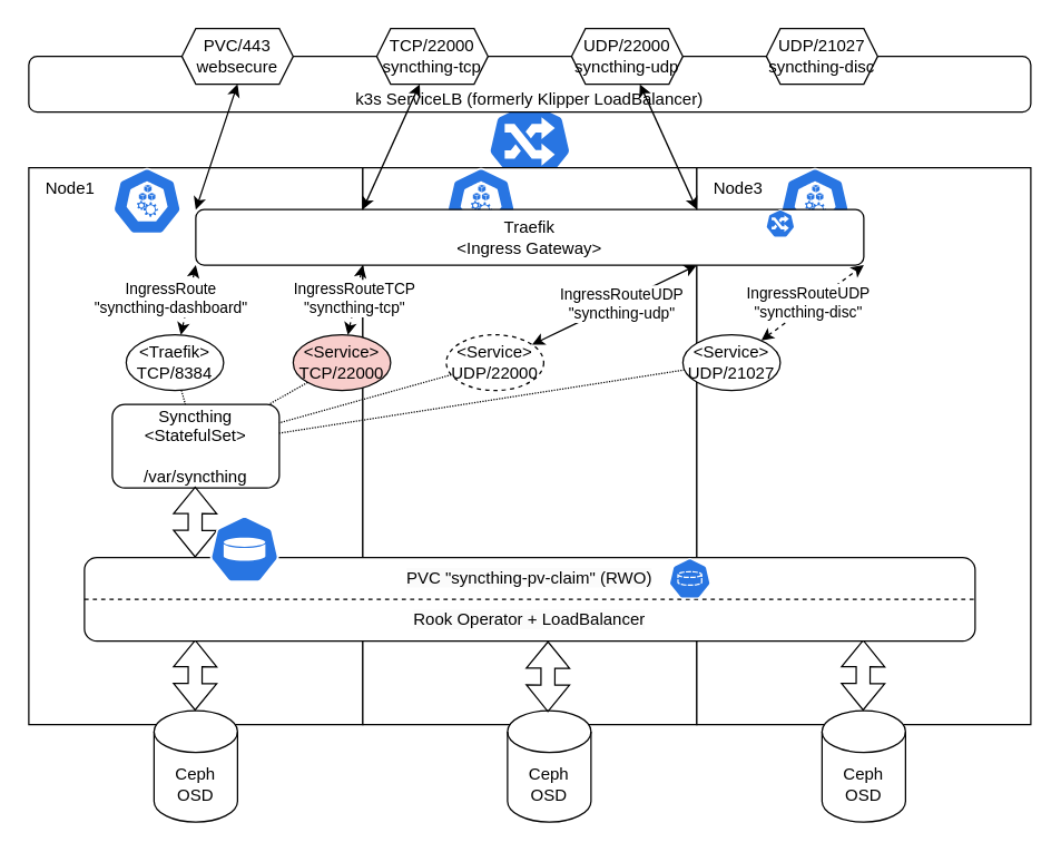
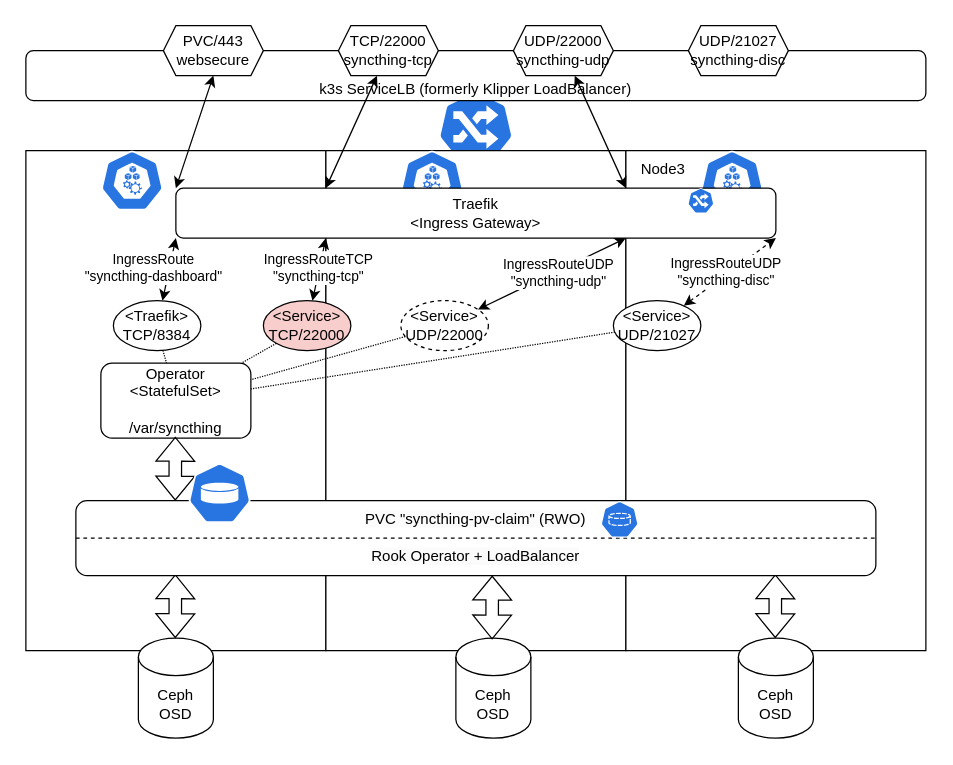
- <mxCell id="6" value="Node1" style="text;html=1;strokeColor=none;fillColor=none;align=center;verticalAlign=middle;whiteSpace=wrap;rounded=0;" vertex="1" parent="1"><mxGeometry x="20" y="120" width="60" height="30" as="geometry" /></mxCell>
- <mxCell id="37" value="IngressRoute&lt;br&gt;&quot;syncthing-dashboard&quot;" style="endArrow=classic;startArrow=classic;html=1;rounded=0;entryX=0;entryY=1;entryDx=0;entryDy=0;dashed=1;" edge="1" parent="1" source="24" target="35"><mxGeometry x="-0.065" y="13" width="50" height="50" relative="1" as="geometry"><mxPoint x="115" y="260" as="sourcePoint" /><mxPoint x="165" y="210" as="targetPoint" /><mxPoint as="offset" /></mxGeometry></mxCell>
+ <mxCell id="37" value="IngressRoute&lt;br&gt;&quot;syncthing-dashboard&quot;" style="endArrow=classic;startArrow=classic;html=1;rounded=0;entryX=0;entryY=1;entryDx=0;entryDy=0;" edge="1" parent="1" source="24" target="35"><mxGeometry x="-0.065" y="13" width="50" height="50" relative="1" as="geometry"><mxPoint x="115" y="260" as="sourcePoint" /><mxPoint x="165" y="210" as="targetPoint" /><mxPoint as="offset" /></mxGeometry></mxCell>
- <mxCell id="38" value="" style="endArrow=classic;startArrow=classic;html=1;rounded=0;entryX=0.25;entryY=1;entryDx=0;entryDy=0;dashed=1;" edge="1" parent="1" source="30" target="35"><mxGeometry width="50" height="50" relative="1" as="geometry"><mxPoint x="167" y="262" as="sourcePoint" /><mxPoint x="330" y="220" as="targetPoint" /></mxGeometry></mxCell>
+ <mxCell id="38" value="" style="endArrow=classic;startArrow=classic;html=1;rounded=0;entryX=0.25;entryY=1;entryDx=0;entryDy=0;" edge="1" parent="1" source="30" target="35"><mxGeometry width="50" height="50" relative="1" as="geometry"><mxPoint x="167" y="262" as="sourcePoint" /><mxPoint x="330" y="220" as="targetPoint" /></mxGeometry></mxCell>
- <mxCell id="14" value="Syncthing &amp;lt;StatefulSet&amp;gt;&lt;br&gt;&lt;br&gt;/var/syncthing" style="rounded=1;whiteSpace=wrap;html=1;" vertex="1" parent="1"><mxGeometry x="80" y="290" width="120" height="60" as="geometry" /></mxCell>
+ <mxCell id="14" value="Operator &amp;lt;StatefulSet&amp;gt;&lt;br&gt;&lt;br&gt;/var/syncthing" style="rounded=1;whiteSpace=wrap;html=1;" vertex="1" parent="1"><mxGeometry x="80" y="290" width="120" height="60" as="geometry" /></mxCell>
